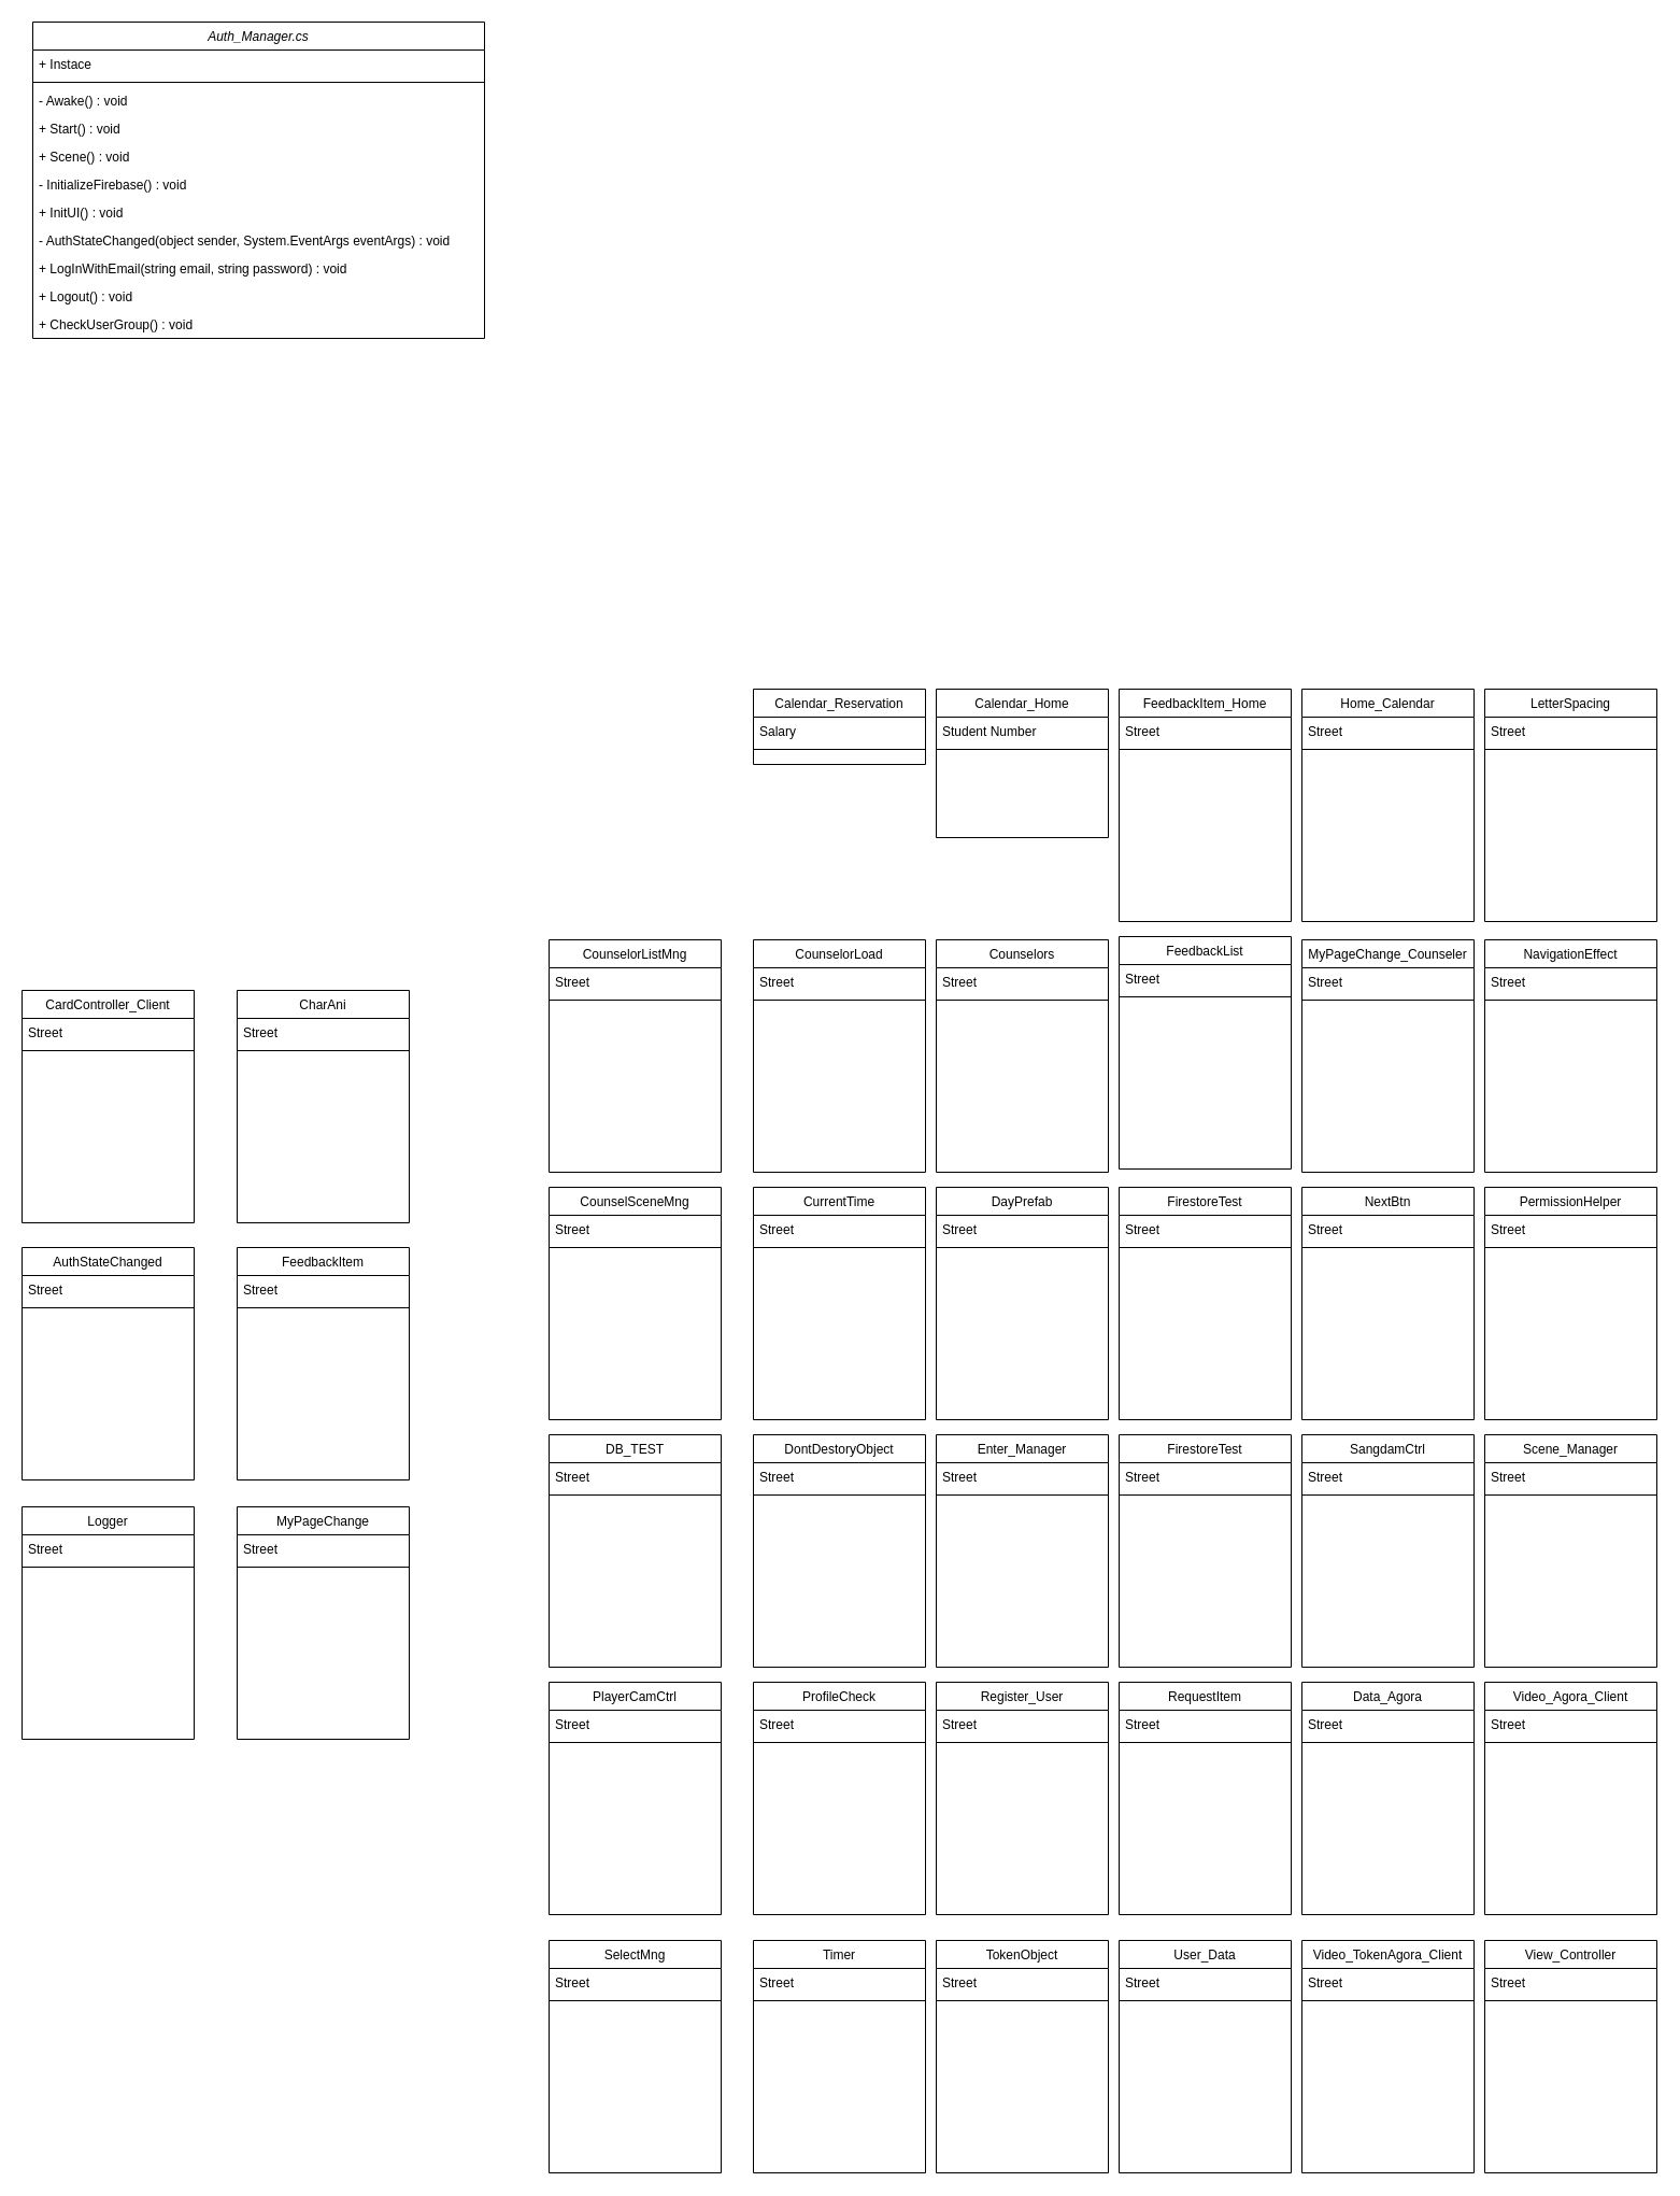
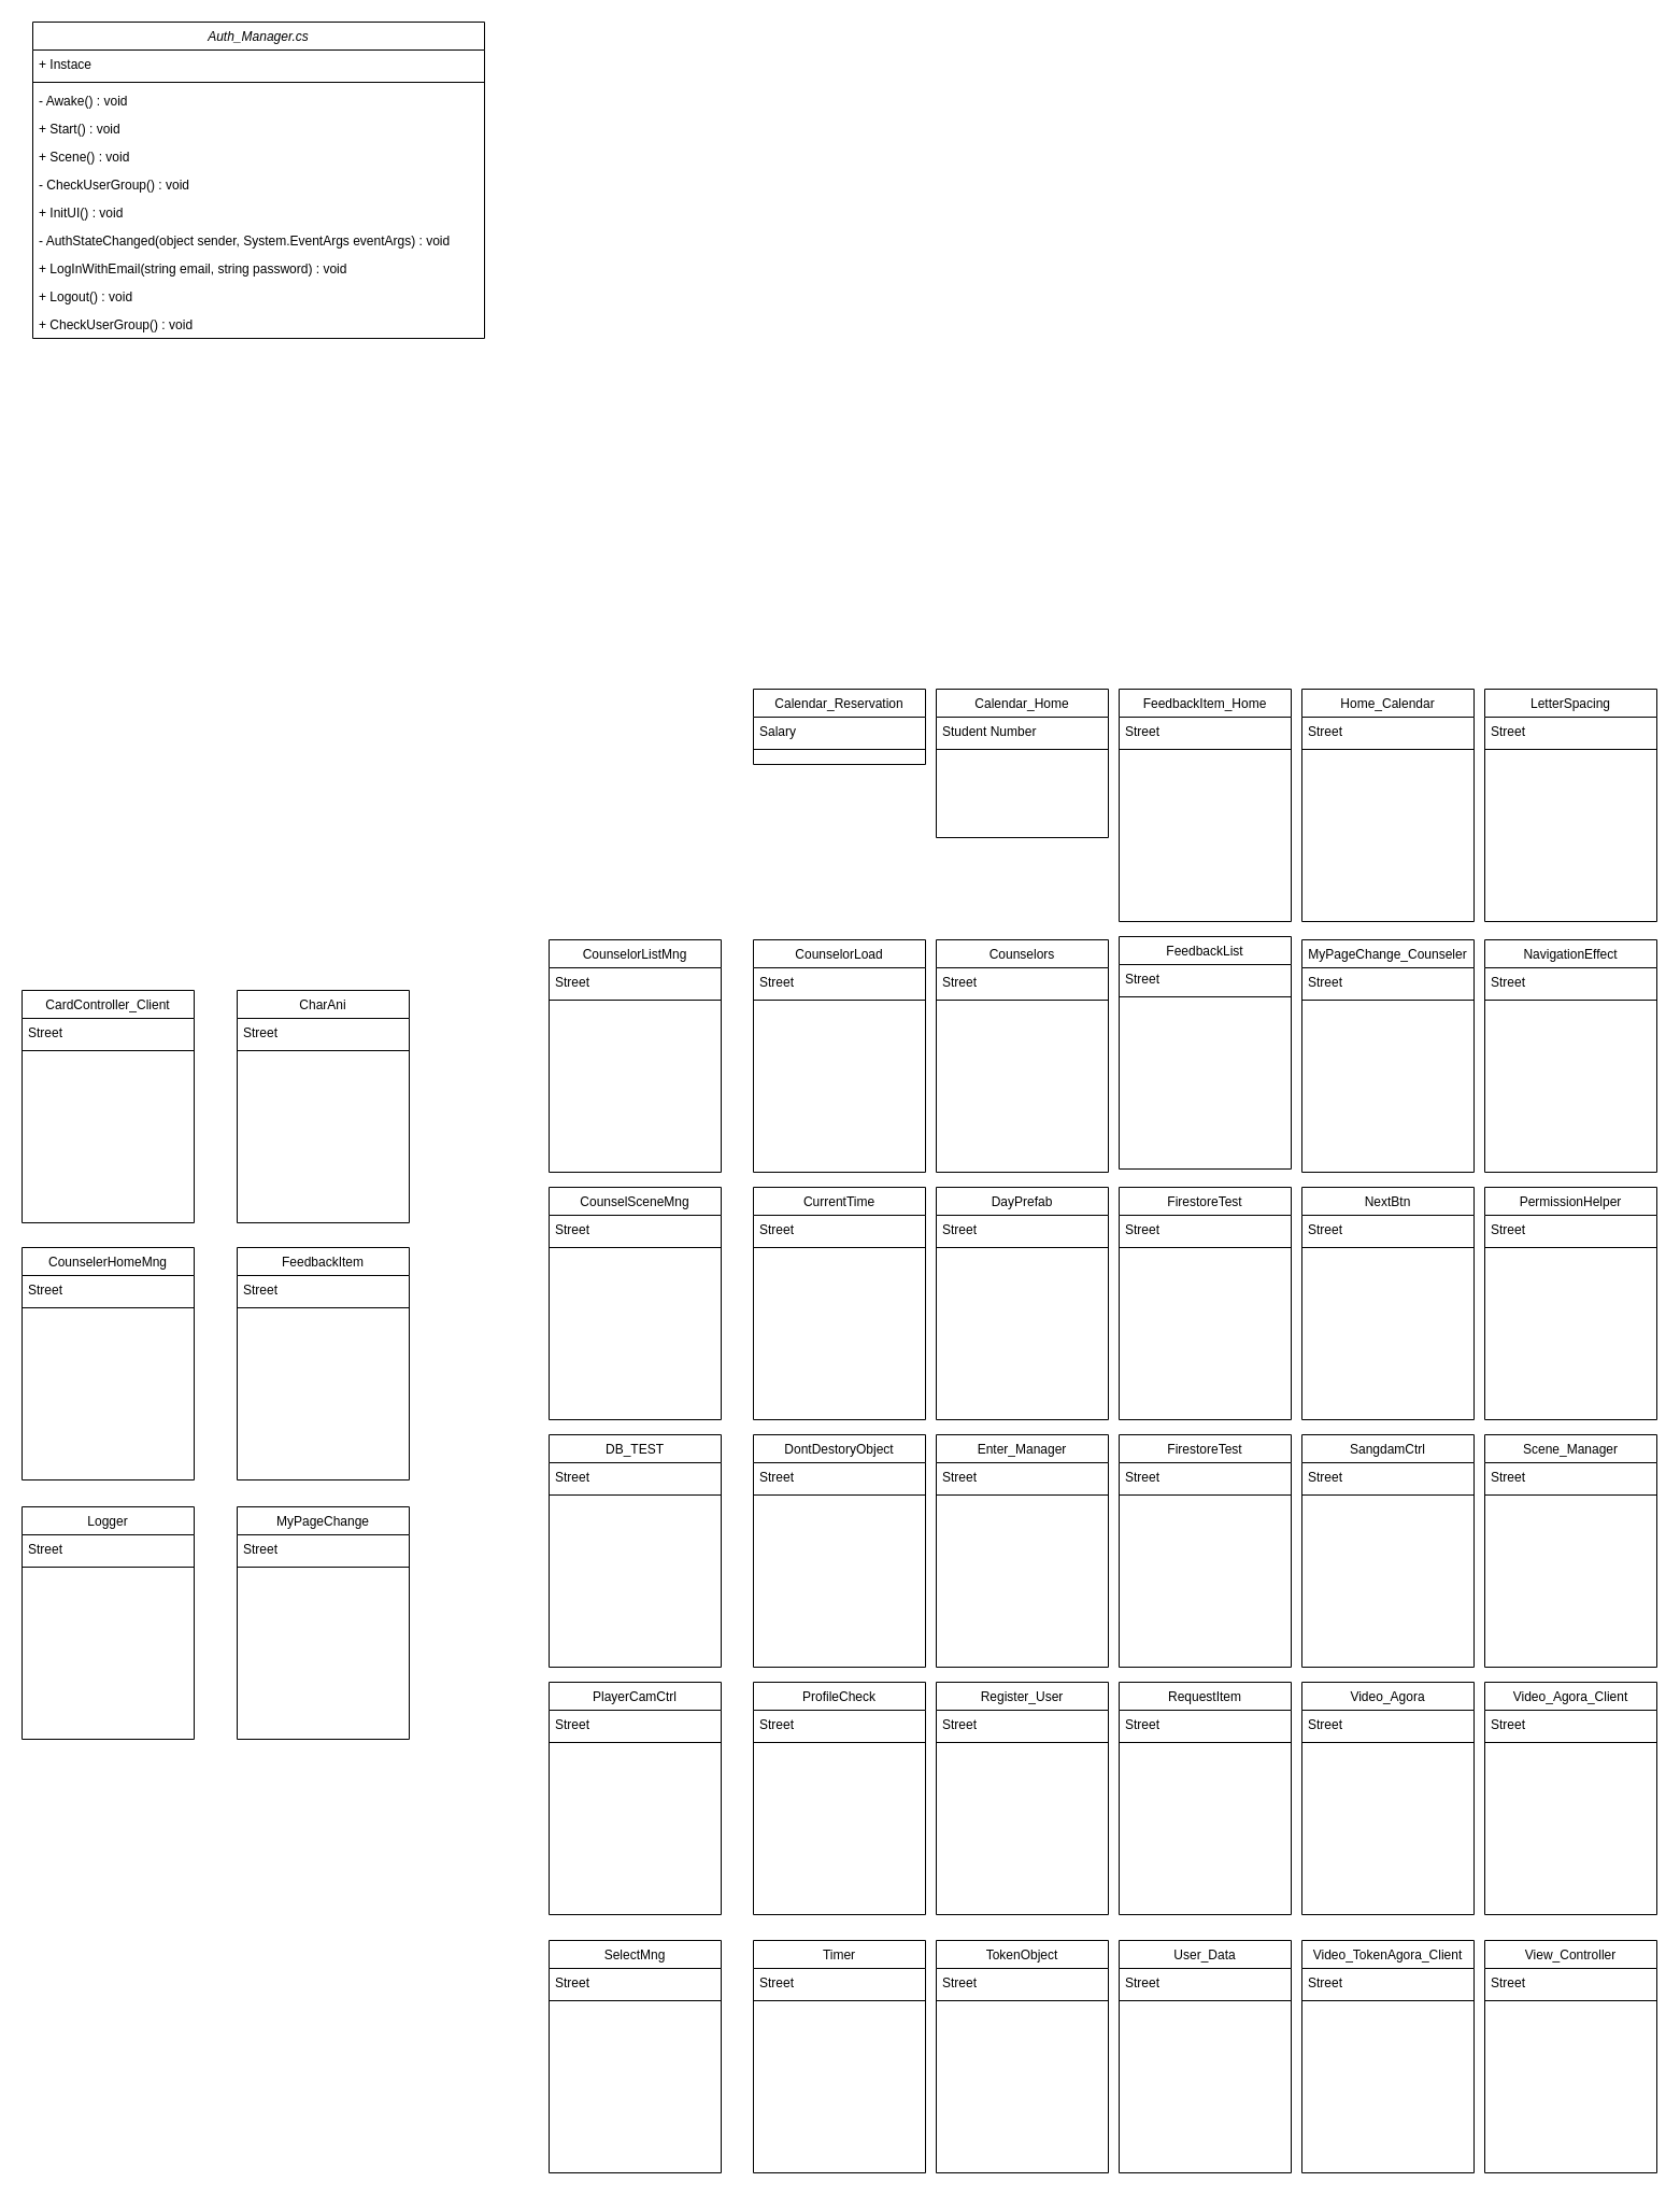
- <mxCell id="8" value="- InitializeFirebase() : void" style="text;align=left;verticalAlign=top;spacingLeft=4;spacingRight=4;overflow=hidden;rotatable=0;points=[[0,0.5],[1,0.5]];portConstraint=eastwest;rounded=0;shadow=0;html=0;" vertex="1" parent="2"><mxGeometry y="138" width="420" height="26" as="geometry" /></mxCell>
+ <mxCell id="8" value="- CheckUserGroup() : void" style="text;align=left;verticalAlign=top;spacingLeft=4;spacingRight=4;overflow=hidden;rotatable=0;points=[[0,0.5],[1,0.5]];portConstraint=eastwest;rounded=0;shadow=0;html=0;" vertex="1" parent="2"><mxGeometry y="138" width="420" height="26" as="geometry" /></mxCell>
- <mxCell id="29" value="AuthStateChanged" style="swimlane;fontStyle=0;align=center;verticalAlign=top;childLayout=stackLayout;horizontal=1;startSize=26;horizontalStack=0;resizeParent=1;resizeLast=0;collapsible=1;marginBottom=0;rounded=0;shadow=0;strokeWidth=1;" parent="1" vertex="1"><mxGeometry x="20" y="1159" width="160" height="216" as="geometry"><mxRectangle x="550" y="140" width="160" height="26" as="alternateBounds" /></mxGeometry></mxCell>
+ <mxCell id="29" value="CounselerHomeMng" style="swimlane;fontStyle=0;align=center;verticalAlign=top;childLayout=stackLayout;horizontal=1;startSize=26;horizontalStack=0;resizeParent=1;resizeLast=0;collapsible=1;marginBottom=0;rounded=0;shadow=0;strokeWidth=1;" parent="1" vertex="1"><mxGeometry x="20" y="1159" width="160" height="216" as="geometry"><mxRectangle x="550" y="140" width="160" height="26" as="alternateBounds" /></mxGeometry></mxCell>
- <mxCell id="125" value="Data_Agora" style="swimlane;fontStyle=0;align=center;verticalAlign=top;childLayout=stackLayout;horizontal=1;startSize=26;horizontalStack=0;resizeParent=1;resizeLast=0;collapsible=1;marginBottom=0;rounded=0;shadow=0;strokeWidth=1;" parent="1" vertex="1"><mxGeometry x="1210" y="1563" width="160" height="216" as="geometry"><mxRectangle x="550" y="140" width="160" height="26" as="alternateBounds" /></mxGeometry></mxCell>
+ <mxCell id="125" value="Video_Agora" style="swimlane;fontStyle=0;align=center;verticalAlign=top;childLayout=stackLayout;horizontal=1;startSize=26;horizontalStack=0;resizeParent=1;resizeLast=0;collapsible=1;marginBottom=0;rounded=0;shadow=0;strokeWidth=1;" parent="1" vertex="1"><mxGeometry x="1210" y="1563" width="160" height="216" as="geometry"><mxRectangle x="550" y="140" width="160" height="26" as="alternateBounds" /></mxGeometry></mxCell>
